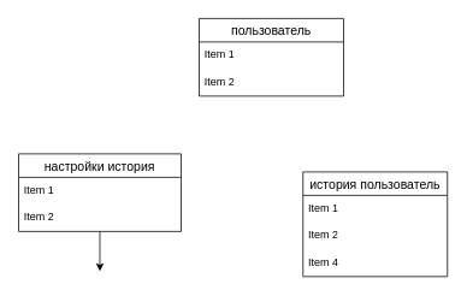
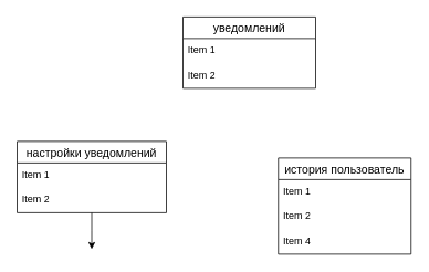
- <mxCell id="2" value="пользователь" style="swimlane;fontStyle=0;childLayout=stackLayout;horizontal=1;startSize=26;horizontalStack=0;resizeParent=1;resizeParentMax=0;resizeLast=0;collapsible=1;marginBottom=0;align=center;fontSize=14;" vertex="1" parent="1"><mxGeometry x="220" y="20" width="160" height="86" as="geometry" /></mxCell>
+ <mxCell id="2" value="уведомлений" style="swimlane;fontStyle=0;childLayout=stackLayout;horizontal=1;startSize=26;horizontalStack=0;resizeParent=1;resizeParentMax=0;resizeLast=0;collapsible=1;marginBottom=0;align=center;fontSize=14;" vertex="1" parent="1"><mxGeometry x="220" y="20" width="160" height="86" as="geometry" /></mxCell>
- <mxCell id="6" value="настройки история" style="swimlane;fontStyle=0;childLayout=stackLayout;horizontal=1;startSize=26;horizontalStack=0;resizeParent=1;resizeParentMax=0;resizeLast=0;collapsible=1;marginBottom=0;align=center;fontSize=14;" vertex="1" parent="1"><mxGeometry x="20" y="170" width="180" height="86" as="geometry" /></mxCell>
+ <mxCell id="6" value="настройки уведомлений" style="swimlane;fontStyle=0;childLayout=stackLayout;horizontal=1;startSize=26;horizontalStack=0;resizeParent=1;resizeParentMax=0;resizeLast=0;collapsible=1;marginBottom=0;align=center;fontSize=14;" vertex="1" parent="1"><mxGeometry x="20" y="170" width="180" height="86" as="geometry" /></mxCell>
